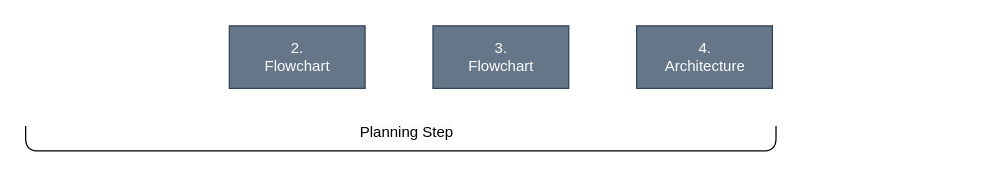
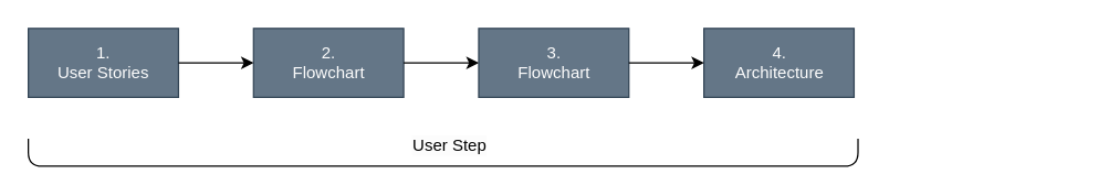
+ <mxCell id="3" value="1.&lt;br&gt;User Stories" style="html=1;dashed=0;whitespace=wrap;fillColor=#647687;fontColor=#FCFCFC;strokeColor=#314354;" vertex="1" parent="2"><mxGeometry width="108.571" height="50" as="geometry" /></mxCell>
+ <mxCell id="5" value="" style="edgeStyle=none;html=1;fontColor=#FCFCFC;" edge="1" parent="2" source="3" target="4"><mxGeometry relative="1" as="geometry" /></mxCell>
+ <mxCell id="7" value="" style="edgeStyle=none;html=1;fontColor=#FCFCFC;" edge="1" parent="2" source="4" target="6"><mxGeometry relative="1" as="geometry" /></mxCell>
+ <mxCell id="9" value="" style="edgeStyle=none;html=1;fontColor=#FCFCFC;" edge="1" parent="2" source="6" target="8"><mxGeometry relative="1" as="geometry" /></mxCell>
- <mxCell id="11" value="&lt;font color=&quot;#000000&quot;&gt;Planning Step&lt;/font&gt;" style="text;html=1;strokeColor=none;fillColor=none;align=center;verticalAlign=middle;whiteSpace=wrap;rounded=0;labelBackgroundColor=#FCFCFC;fontColor=#FCFCFC;" vertex="1" parent="1"><mxGeometry x="260" y="90" width="130" height="30" as="geometry" /></mxCell>
+ <mxCell id="11" value="&lt;font color=&quot;#000000&quot;&gt;User Step&lt;/font&gt;" style="text;html=1;strokeColor=none;fillColor=none;align=center;verticalAlign=middle;whiteSpace=wrap;rounded=0;labelBackgroundColor=#FCFCFC;fontColor=#FCFCFC;" vertex="1" parent="1"><mxGeometry x="260" y="90" width="130" height="30" as="geometry" /></mxCell>
